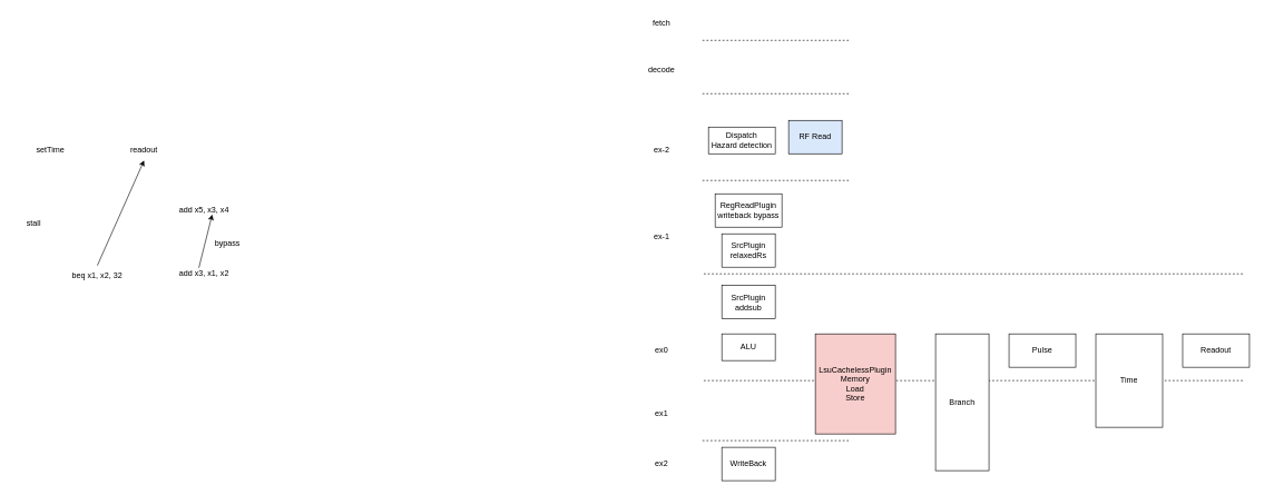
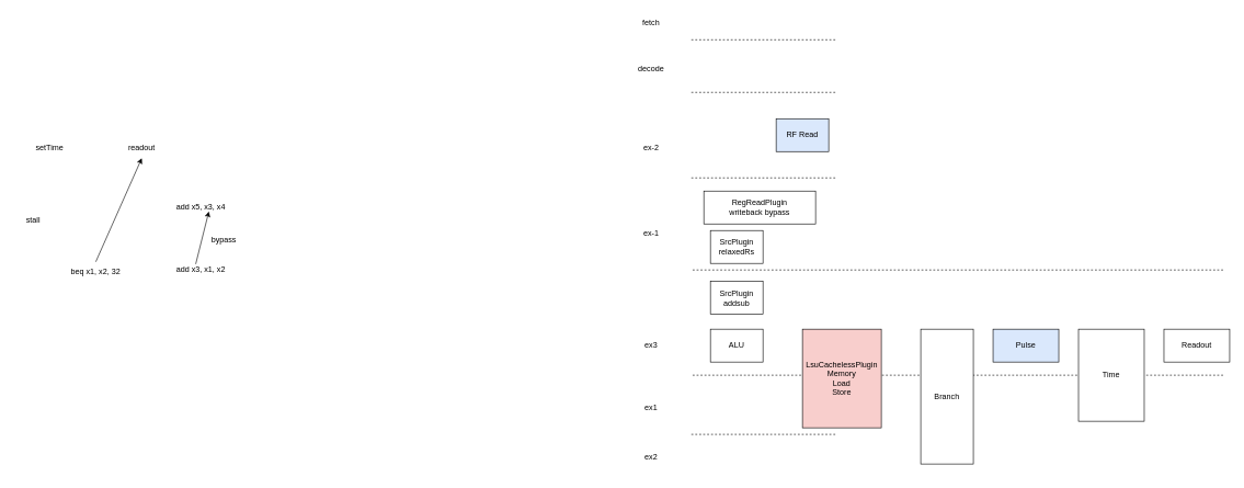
- <mxCell id="14" value="Dispatch&lt;br&gt;Hazard detection" style="rounded=0;whiteSpace=wrap;html=1;" parent="1" vertex="1"><mxGeometry x="1060" y="190" width="100" height="40" as="geometry" /></mxCell>
- <mxCell id="33" value="&lt;div&gt;RegReadPlugin&lt;/div&gt;writeback bypass" style="rounded=0;whiteSpace=wrap;html=1;" vertex="1" parent="1"><mxGeometry x="1070" y="290" width="100" height="50" as="geometry" /></mxCell>
+ <mxCell id="33" value="&lt;div&gt;RegReadPlugin&lt;/div&gt;writeback bypass" style="rounded=0;whiteSpace=wrap;html=1;" vertex="1" parent="1"><mxGeometry x="1070" y="290" width="170" height="50" as="geometry" /></mxCell>
- <mxCell id="11" value="ALU" style="rounded=0;whiteSpace=wrap;html=1;" parent="1" vertex="1"><mxGeometry x="1080" y="500" width="80" height="40" as="geometry" /></mxCell>
+ <mxCell id="11" value="ALU" style="rounded=0;whiteSpace=wrap;html=1;" parent="1" vertex="1"><mxGeometry x="1080" y="500" width="80" height="50" as="geometry" /></mxCell>
- <mxCell id="7" value="ex0" style="text;html=1;strokeColor=none;fillColor=none;align=center;verticalAlign=middle;whiteSpace=wrap;rounded=0;" parent="1" vertex="1"><mxGeometry x="960" y="510" width="60" height="30" as="geometry" /></mxCell>
+ <mxCell id="7" value="ex3" style="text;html=1;strokeColor=none;fillColor=none;align=center;verticalAlign=middle;whiteSpace=wrap;rounded=0;" parent="1" vertex="1"><mxGeometry x="960" y="510" width="60" height="30" as="geometry" /></mxCell>
- <mxCell id="16" value="Pulse" style="rounded=0;whiteSpace=wrap;html=1;" parent="1" vertex="1"><mxGeometry x="1510" y="500" width="100" height="50" as="geometry" /></mxCell>
+ <mxCell id="16" value="Pulse" style="rounded=0;whiteSpace=wrap;html=1;fillColor=#dae8fc;" parent="1" vertex="1"><mxGeometry x="1510" y="500" width="100" height="50" as="geometry" /></mxCell>
- <mxCell id="12" value="WriteBack" style="rounded=0;whiteSpace=wrap;html=1;" parent="1" vertex="1"><mxGeometry x="1080" y="670" width="80" height="50" as="geometry" /></mxCell>
